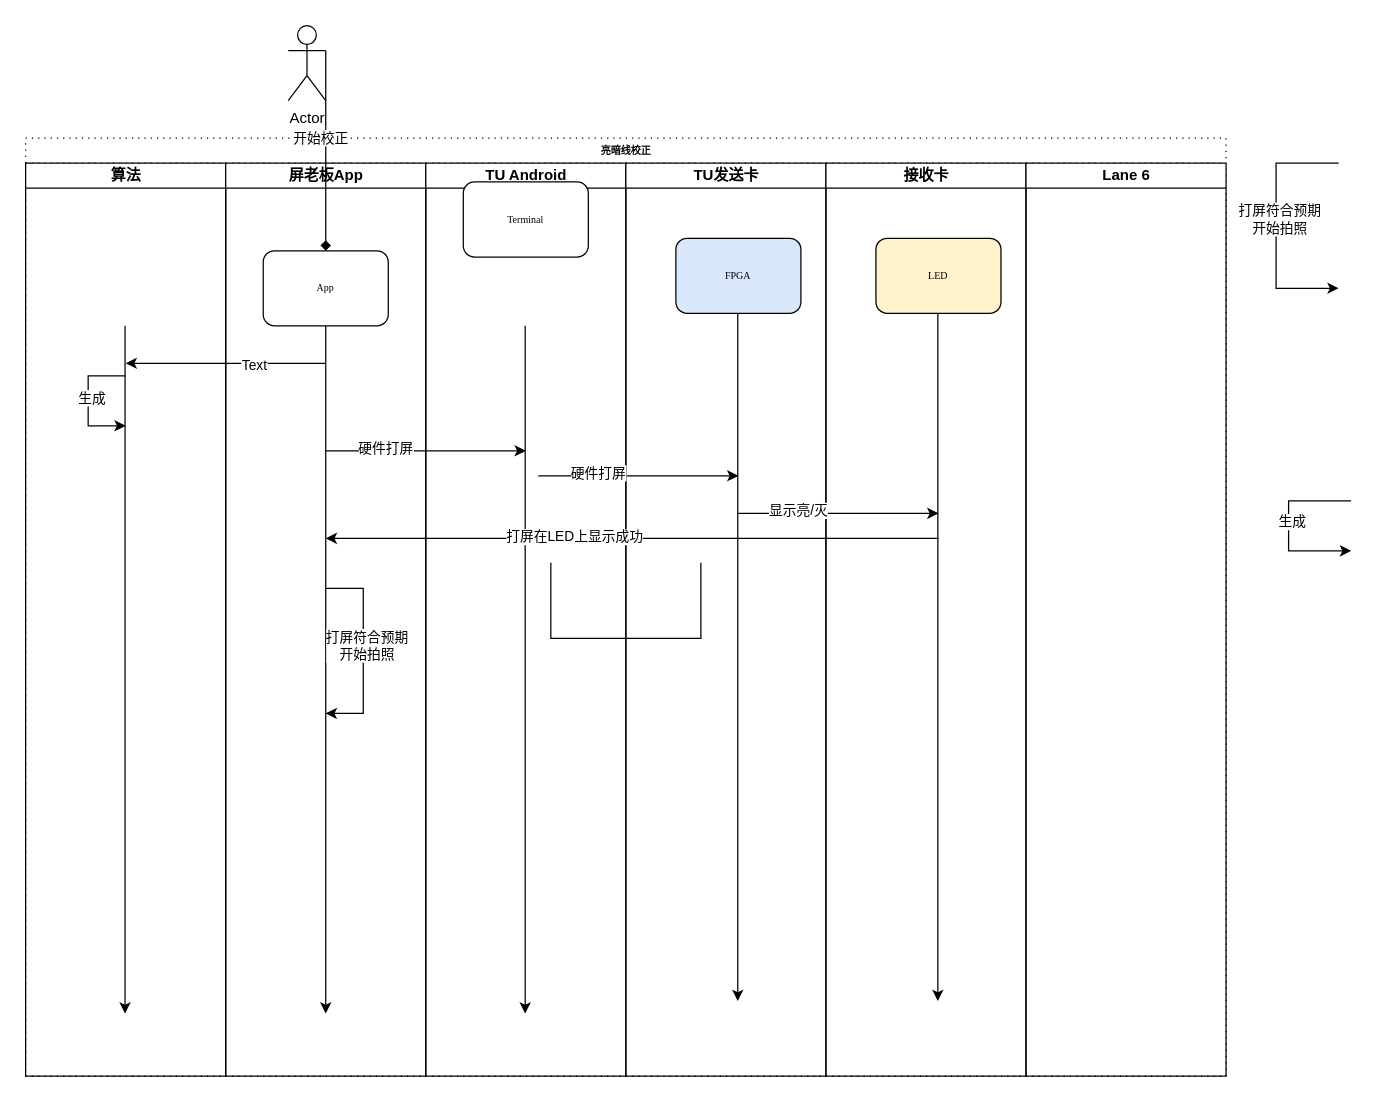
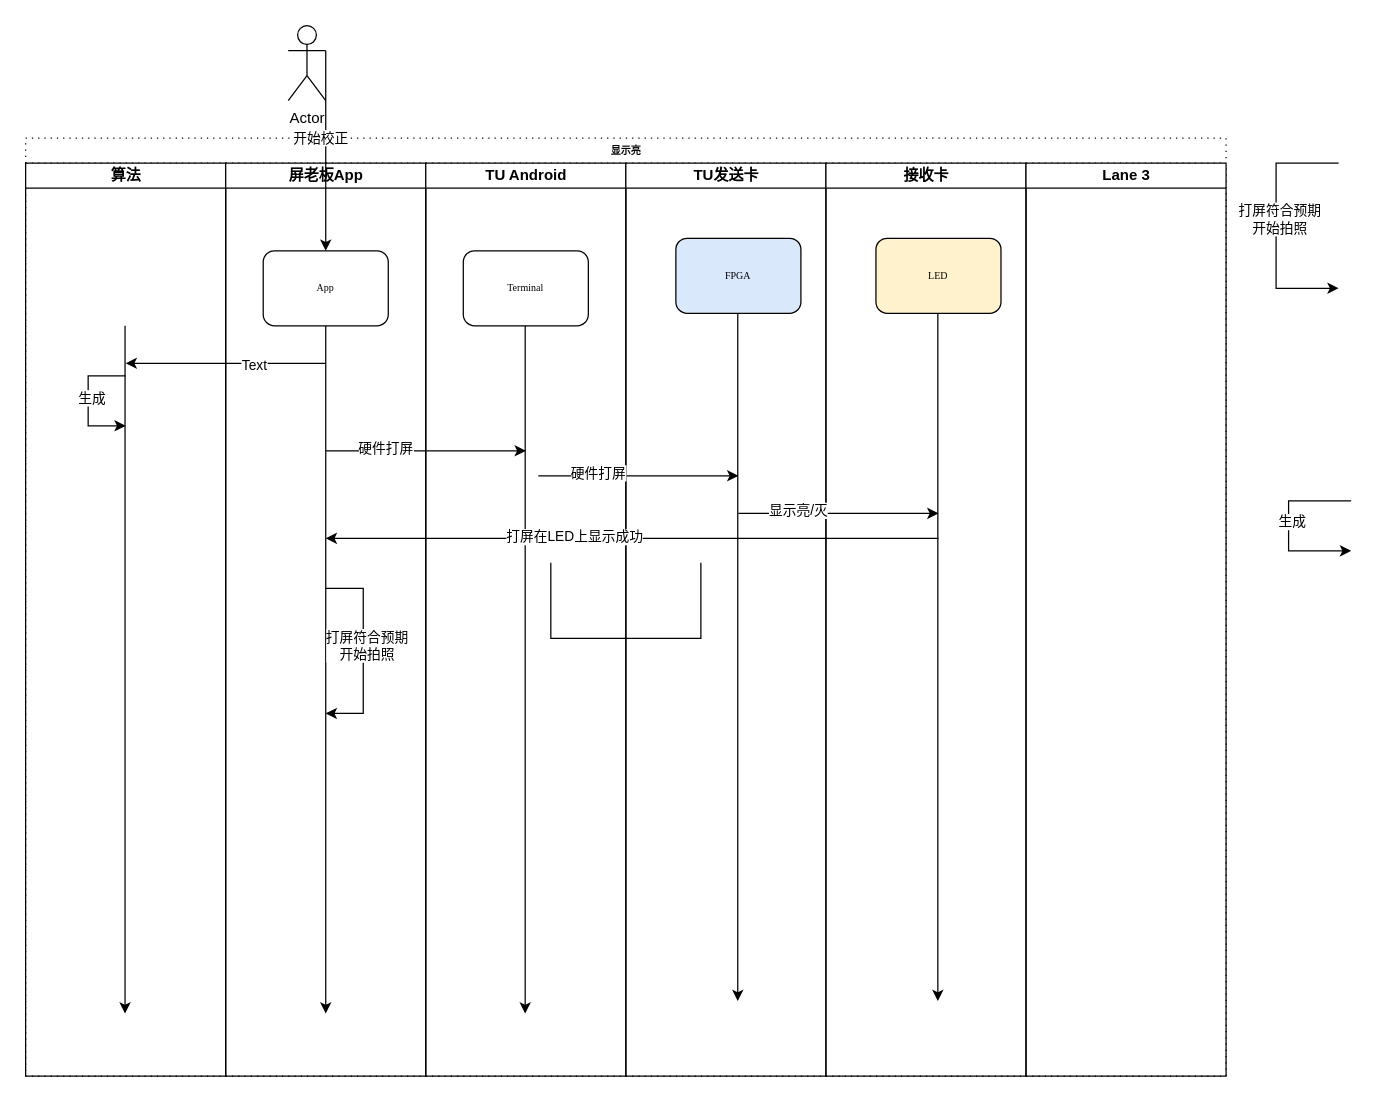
- <mxCell id="2" value="亮暗线校正" style="swimlane;html=1;childLayout=stackLayout;startSize=20;rounded=0;shadow=0;labelBackgroundColor=none;strokeWidth=1;fontFamily=Verdana;fontSize=8;align=center;dashed=1;dashPattern=1 4;" parent="1" vertex="1"><mxGeometry x="20" y="110" width="960" height="750" as="geometry" /></mxCell>
+ <mxCell id="2" value="显示亮" style="swimlane;html=1;childLayout=stackLayout;startSize=20;rounded=0;shadow=0;labelBackgroundColor=none;strokeWidth=1;fontFamily=Verdana;fontSize=8;align=center;dashed=1;dashPattern=1 4;" parent="1" vertex="1"><mxGeometry x="20" y="110" width="960" height="750" as="geometry" /></mxCell>
- <mxCell id="27" value="Lane 6" style="swimlane;html=1;startSize=20;" parent="2" vertex="1"><mxGeometry x="800" y="20" width="160" height="730" as="geometry" /></mxCell>
+ <mxCell id="27" value="Lane 3" style="swimlane;html=1;startSize=20;" parent="2" vertex="1"><mxGeometry x="800" y="20" width="160" height="730" as="geometry" /></mxCell>
- <mxCell id="13" value="Terminal" style="rounded=1;whiteSpace=wrap;html=1;shadow=0;labelBackgroundColor=none;strokeWidth=1;fontFamily=Verdana;fontSize=8;align=center;" vertex="1" parent="12"><mxGeometry x="30" y="15" width="100" height="60" as="geometry" /></mxCell>
+ <mxCell id="13" value="Terminal" style="rounded=1;whiteSpace=wrap;html=1;shadow=0;labelBackgroundColor=none;strokeWidth=1;fontFamily=Verdana;fontSize=8;align=center;" vertex="1" parent="12"><mxGeometry x="30" y="70" width="100" height="60" as="geometry" /></mxCell>
- <mxCell id="29" value="" style="endArrow=diamond;html=1;rounded=0;exitX=1;exitY=0.333;exitDx=0;exitDy=0;exitPerimeter=0;entryX=0.5;entryY=0;entryDx=0;entryDy=0;" edge="1" parent="1" source="28" target="11"><mxGeometry width="50" height="50" relative="1" as="geometry"><mxPoint x="60" y="400" as="sourcePoint" /><mxPoint x="110" y="350" as="targetPoint" /></mxGeometry></mxCell>
+ <mxCell id="29" value="" style="endArrow=classic;html=1;rounded=0;exitX=1;exitY=0.333;exitDx=0;exitDy=0;exitPerimeter=0;entryX=0.5;entryY=0;entryDx=0;entryDy=0;" edge="1" parent="1" source="28" target="11"><mxGeometry width="50" height="50" relative="1" as="geometry"><mxPoint x="60" y="400" as="sourcePoint" /><mxPoint x="110" y="350" as="targetPoint" /></mxGeometry></mxCell>
